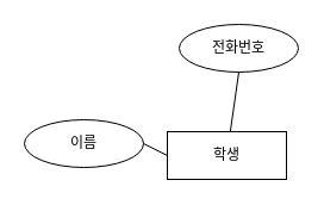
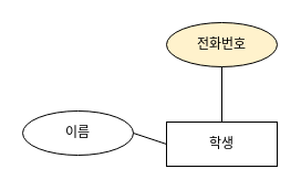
- <mxCell id="5" value="전화번호" style="ellipse;whiteSpace=wrap;html=1;align=center;" parent="1" vertex="1"><mxGeometry x="150" y="20" width="100" height="40" as="geometry" /></mxCell>
+ <mxCell id="5" value="전화번호" style="ellipse;whiteSpace=wrap;html=1;align=center;fillColor=#fff2cc;" parent="1" vertex="1"><mxGeometry x="150" y="20" width="100" height="40" as="geometry" /></mxCell>
- <mxCell id="2" value="학생" style="whiteSpace=wrap;html=1;align=center;" parent="1" vertex="1"><mxGeometry x="140" y="110" width="100" height="40" as="geometry" /></mxCell>
+ <mxCell id="2" value="학생" style="whiteSpace=wrap;html=1;align=center;" parent="1" vertex="1"><mxGeometry x="150" y="110" width="100" height="40" as="geometry" /></mxCell>
